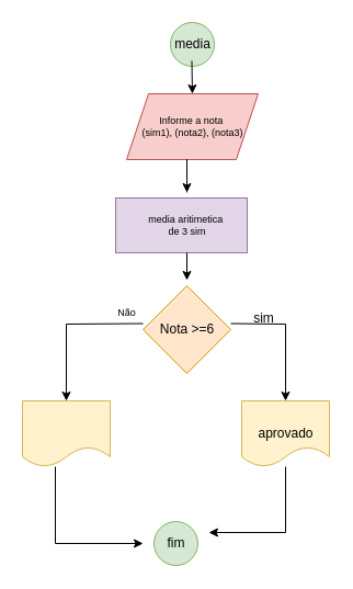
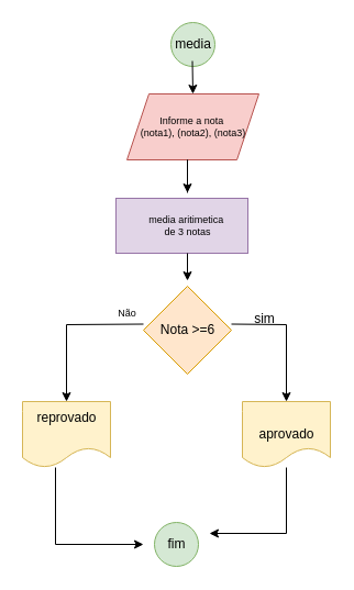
- <mxCell id="20" value="Informe a nota&amp;nbsp;&lt;br style=&quot;font-size: 9px;&quot;&gt;(sim1), (nota2), (nota3)" style="text;html=1;align=center;verticalAlign=middle;resizable=0;points=[];autosize=1;strokeColor=none;fillColor=none;fontSize=9;" vertex="1" parent="1"><mxGeometry x="115" y="95" width="120" height="40" as="geometry" /></mxCell>
+ <mxCell id="20" value="Informe a nota&amp;nbsp;&lt;br style=&quot;font-size: 9px;&quot;&gt;(nota1), (nota2), (nota3)" style="text;html=1;align=center;verticalAlign=middle;resizable=0;points=[];autosize=1;strokeColor=none;fillColor=none;fontSize=9;" vertex="1" parent="1"><mxGeometry x="115" y="95" width="120" height="40" as="geometry" /></mxCell>
- <mxCell id="22" value="media aritimetica&amp;nbsp;&lt;br&gt;de 3 sim" style="text;html=1;align=center;verticalAlign=middle;resizable=0;points=[];autosize=1;strokeColor=none;fillColor=none;fontSize=9;" vertex="1" parent="1"><mxGeometry x="125" y="185" width="90" height="40" as="geometry" /></mxCell>
+ <mxCell id="22" value="media aritimetica&amp;nbsp;&lt;br&gt;de 3 notas" style="text;html=1;align=center;verticalAlign=middle;resizable=0;points=[];autosize=1;strokeColor=none;fillColor=none;fontSize=9;" vertex="1" parent="1"><mxGeometry x="125" y="185" width="90" height="40" as="geometry" /></mxCell>
+ <mxCell id="17" value="reprovado" style="text;html=1;align=center;verticalAlign=middle;resizable=0;points=[];autosize=1;strokeColor=none;fillColor=none;" vertex="1" parent="1"><mxGeometry x="20" y="365" width="80" height="30" as="geometry" /></mxCell>
